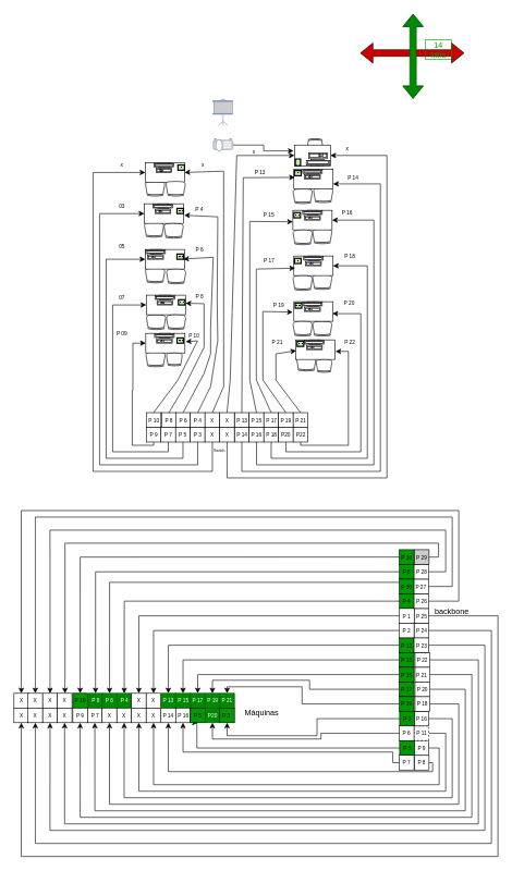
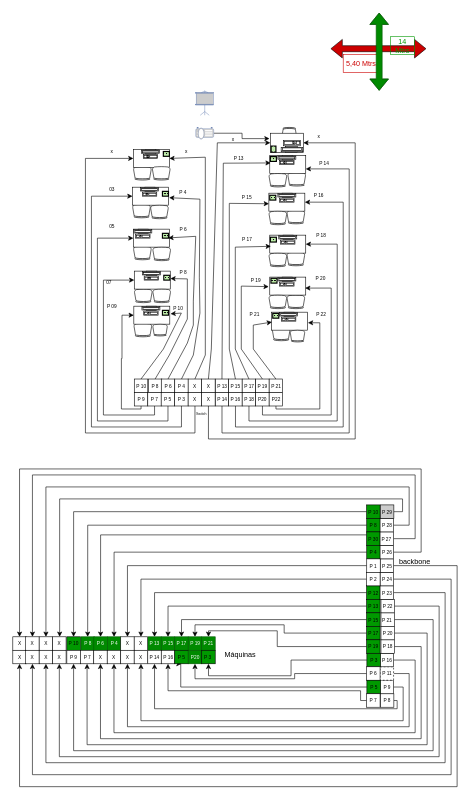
+ <mxCell id="94" value="&lt;font color=&quot;#cc0000&quot;&gt;5,40 Mtrs&lt;/font&gt;" style="text;html=1;strokeColor=#CC0000;fillColor=none;align=center;verticalAlign=middle;whiteSpace=wrap;rounded=0;" vertex="1" parent="1"><mxGeometry x="572" y="90" width="60" height="30" as="geometry" /></mxCell>
- <mxCell id="89" value="&lt;font style=&quot;&quot;&gt;&lt;font style=&quot;font-size: 8px;&quot;&gt;07&lt;/font&gt;&lt;br&gt;&lt;/font&gt;" style="text;html=1;strokeColor=none;fillColor=none;align=center;verticalAlign=middle;whiteSpace=wrap;rounded=0;" parent="1" vertex="1"><mxGeometry x="165.42" y="441" width="42.66" height="25" as="geometry" /></mxCell>
+ <mxCell id="89" value="&lt;font style=&quot;&quot;&gt;&lt;font style=&quot;font-size: 8px;&quot;&gt;07&lt;/font&gt;&lt;br&gt;&lt;/font&gt;" style="text;html=1;strokeColor=none;fillColor=none;align=center;verticalAlign=middle;whiteSpace=wrap;rounded=0;" parent="1" vertex="1"><mxGeometry x="160.42" y="456" width="42.66" height="25" as="geometry" /></mxCell>
